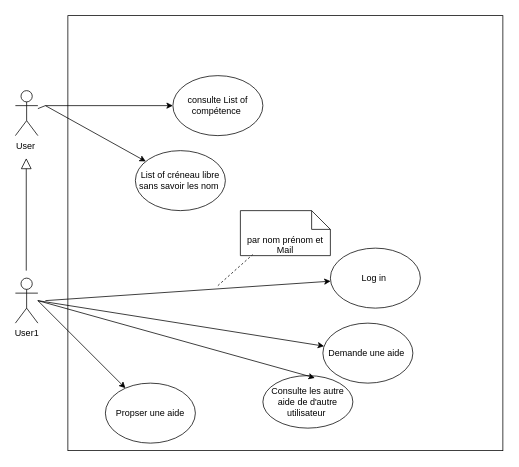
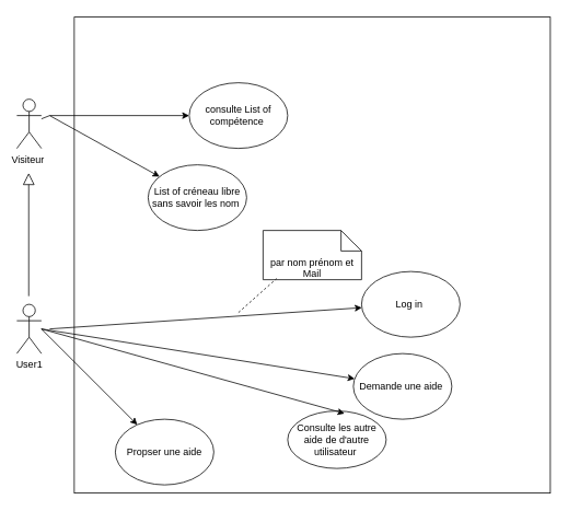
- <mxCell id="3" value="User&amp;nbsp;" style="shape=umlActor;verticalLabelPosition=bottom;verticalAlign=top;html=1;outlineConnect=0;" vertex="1" parent="1"><mxGeometry x="20" y="120" width="30" height="60" as="geometry" /></mxCell>
+ <mxCell id="3" value="Visiteur&amp;nbsp;" style="shape=umlActor;verticalLabelPosition=bottom;verticalAlign=top;html=1;outlineConnect=0;" vertex="1" parent="1"><mxGeometry x="20" y="120" width="30" height="60" as="geometry" /></mxCell>
